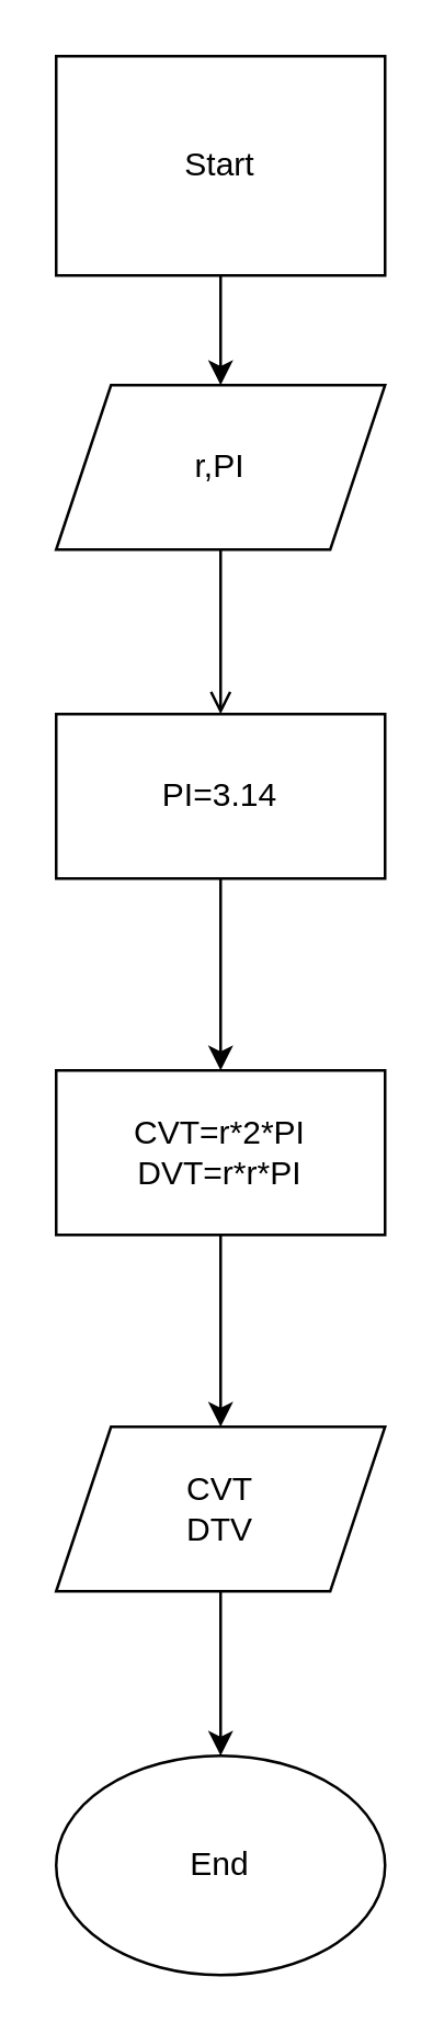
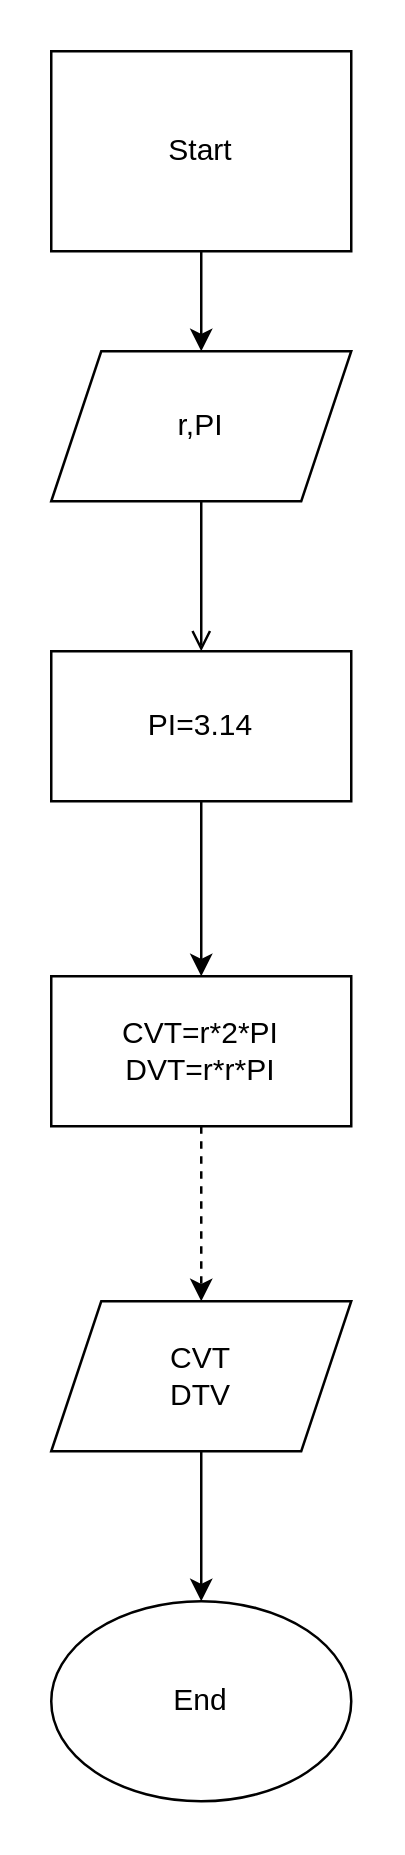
- <mxCell id="8" value="" style="edgeStyle=orthogonalEdgeStyle;rounded=0;orthogonalLoop=1;jettySize=auto;html=1;" edge="1" parent="1" source="9" target="11"><mxGeometry relative="1" as="geometry" /></mxCell>
+ <mxCell id="8" value="" style="edgeStyle=orthogonalEdgeStyle;rounded=0;orthogonalLoop=1;jettySize=auto;html=1;dashed=1;" edge="1" parent="1" source="9" target="11"><mxGeometry relative="1" as="geometry" /></mxCell>
